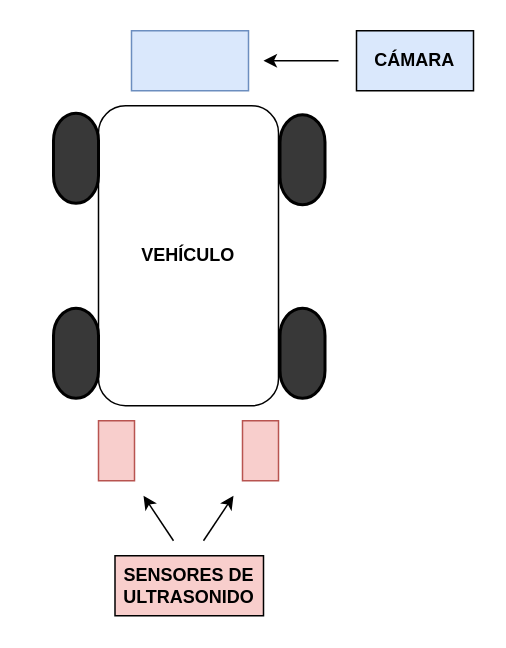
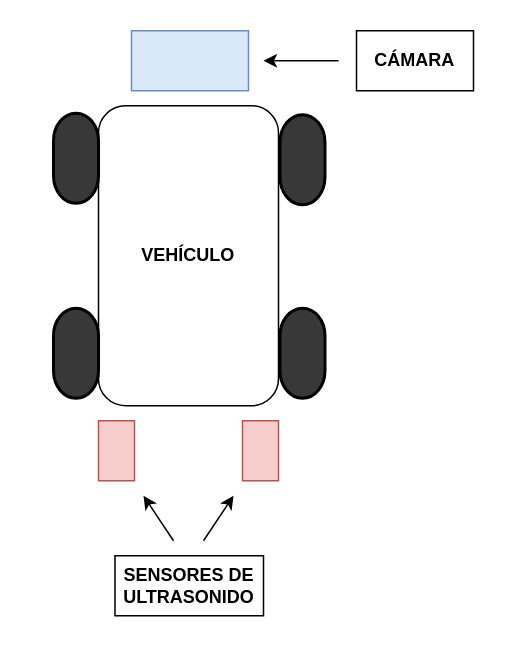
- <mxCell id="11" value="&lt;b&gt;CÁMARA&lt;/b&gt;" style="rounded=0;whiteSpace=wrap;html=1;fillColor=#dae8fc;" vertex="1" parent="1"><mxGeometry x="237" y="20" width="78" height="40" as="geometry" /></mxCell>
+ <mxCell id="11" value="&lt;b&gt;CÁMARA&lt;/b&gt;" style="rounded=0;whiteSpace=wrap;html=1;" vertex="1" parent="1"><mxGeometry x="237" y="20" width="78" height="40" as="geometry" /></mxCell>
- <mxCell id="10" value="SENSORES DE ULTRASONIDO" style="rounded=0;whiteSpace=wrap;html=1;fontStyle=1;fillColor=#f8cecc;" vertex="1" parent="1"><mxGeometry x="76" y="370" width="99" height="40" as="geometry" /></mxCell>
+ <mxCell id="10" value="SENSORES DE ULTRASONIDO" style="rounded=0;whiteSpace=wrap;html=1;fontStyle=1" vertex="1" parent="1"><mxGeometry x="76" y="370" width="99" height="40" as="geometry" /></mxCell>
